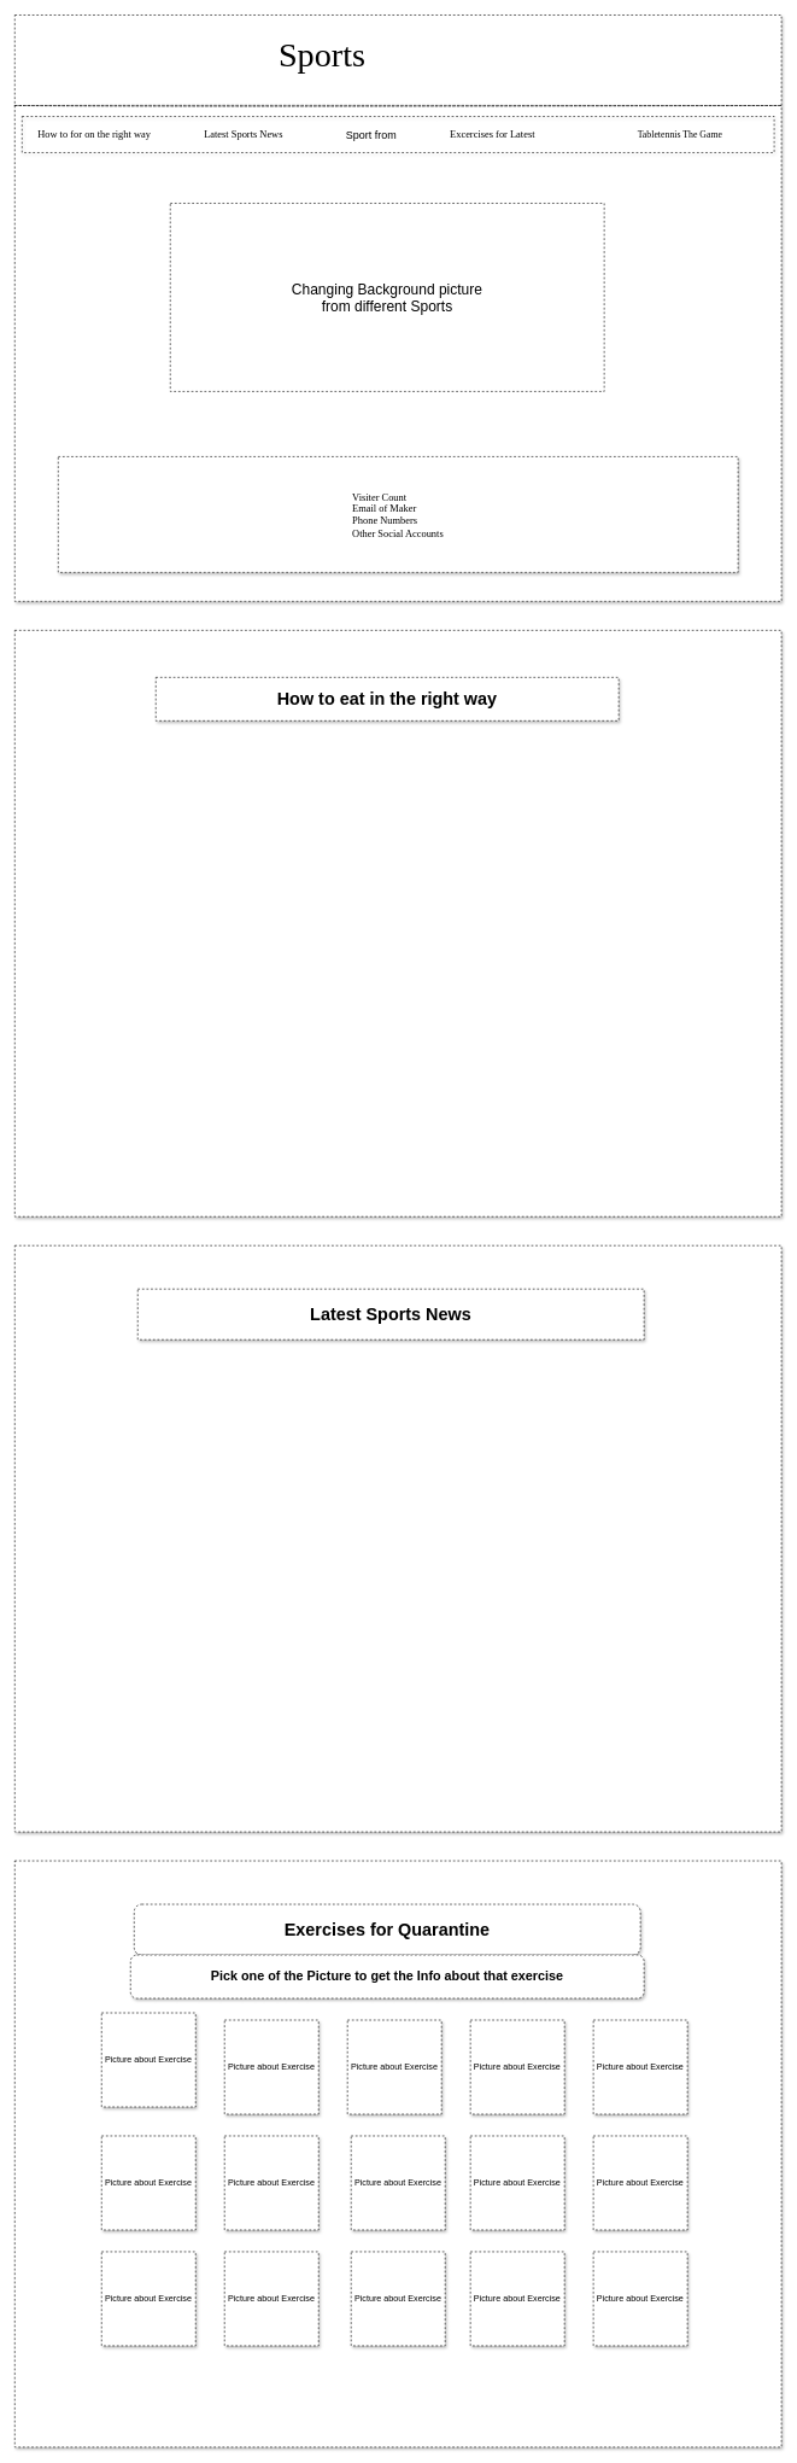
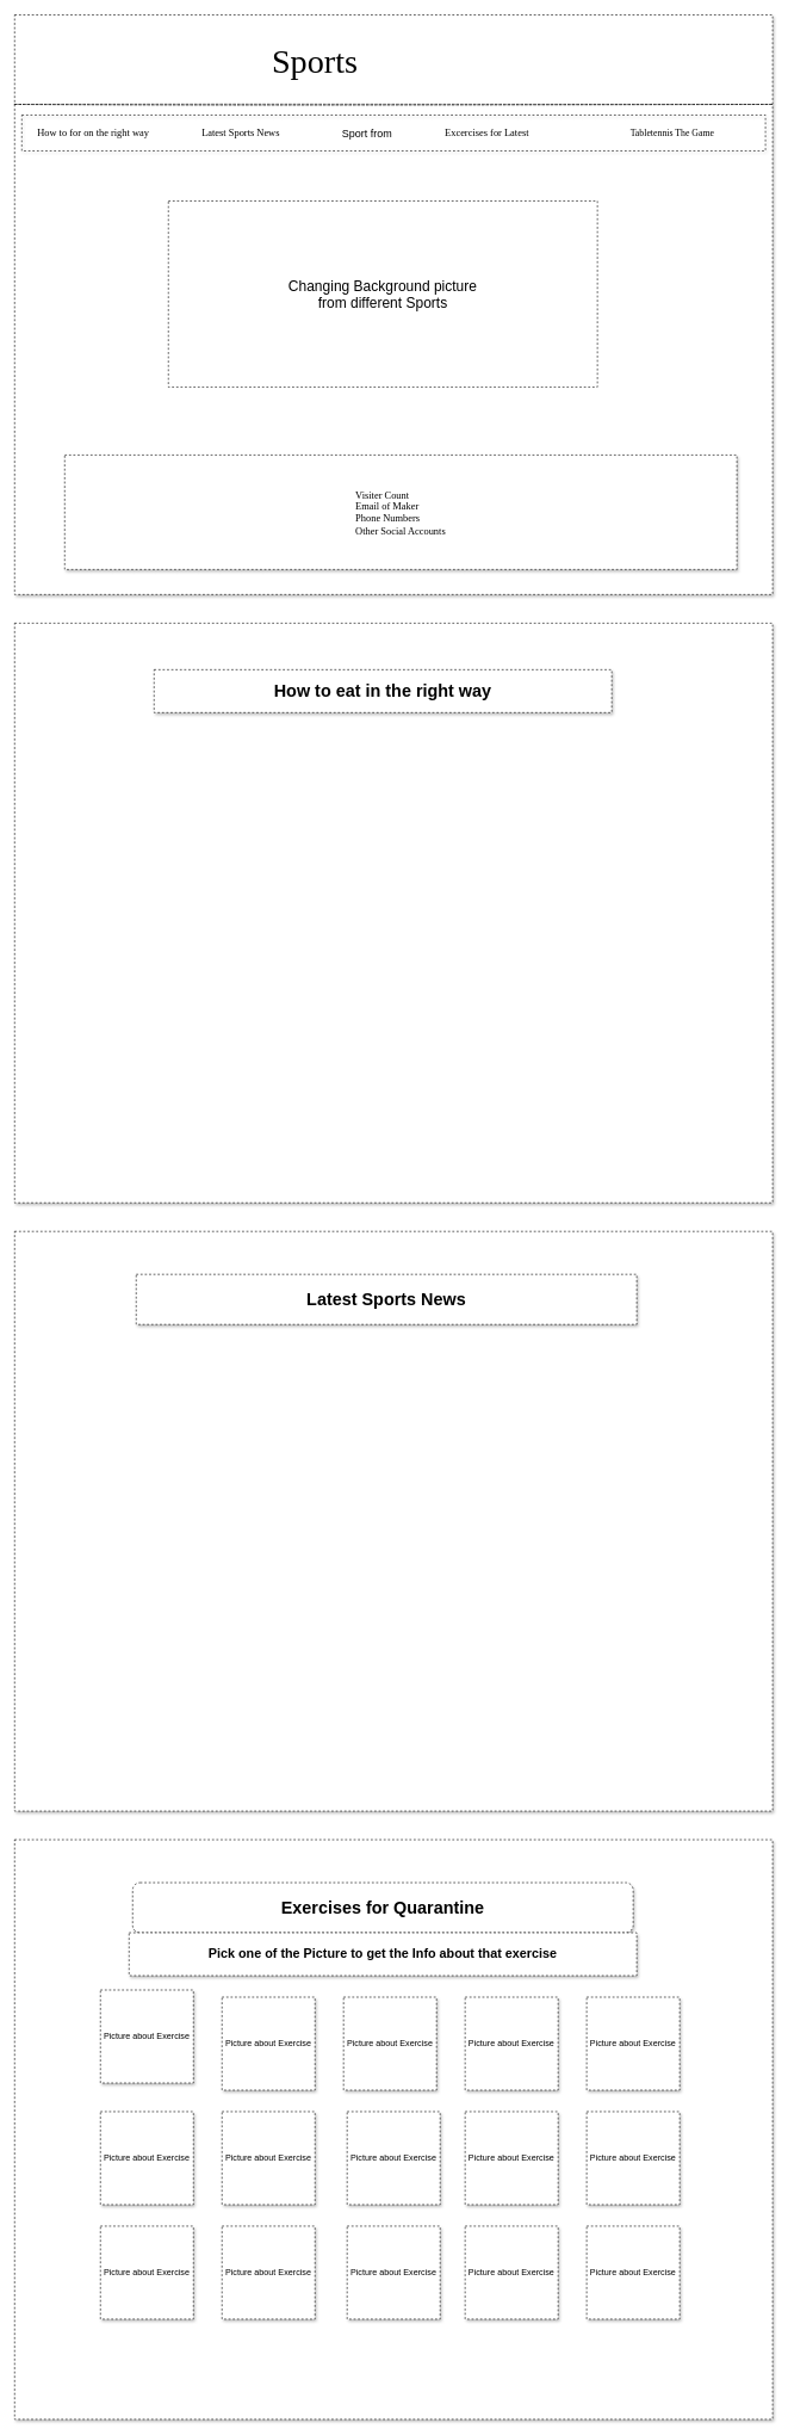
- <mxCell id="4" value="&lt;p style=&quot;font-size: 47px;&quot;&gt;&lt;font face=&quot;Comic Sans MS&quot; style=&quot;font-size: 47px;&quot;&gt;Sports&lt;/font&gt;&lt;/p&gt;" style="whiteSpace=wrap;html=1;shadow=0;labelBackgroundColor=none;strokeWidth=1;fontFamily=Verdana;fontSize=47;align=center;comic=1;fillColor=none;rounded=1;strokeColor=none;verticalAlign=middle;" parent="1" vertex="1"><mxGeometry x="65" y="30" width="760" height="90" as="geometry" /></mxCell>
+ <mxCell id="4" value="&lt;p style=&quot;font-size: 47px;&quot;&gt;&lt;font face=&quot;Comic Sans MS&quot; style=&quot;font-size: 47px;&quot;&gt;Sports&lt;/font&gt;&lt;/p&gt;" style="whiteSpace=wrap;html=1;shadow=0;labelBackgroundColor=none;strokeWidth=1;fontFamily=Verdana;fontSize=47;align=center;comic=1;fillColor=none;rounded=1;strokeColor=none;verticalAlign=middle;" parent="1" vertex="1"><mxGeometry x="60" y="40" width="760" height="90" as="geometry" /></mxCell>
- <mxCell id="10" value="&lt;div style=&quot;text-align: justify ; font-size: 14px&quot;&gt;&lt;br&gt;&lt;/div&gt;&lt;div style=&quot;text-align: justify ; font-size: 14px&quot;&gt;&lt;font style=&quot;font-size: 14px&quot;&gt;&lt;br&gt;&lt;/font&gt;&lt;/div&gt;&lt;div style=&quot;text-align: justify ; font-size: 14px&quot;&gt;&lt;font style=&quot;font-size: 14px&quot;&gt;Visiter Count&lt;/font&gt;&lt;/div&gt;&lt;div style=&quot;text-align: justify ; font-size: 14px&quot;&gt;&lt;font style=&quot;font-size: 14px&quot;&gt;Email of Maker&lt;/font&gt;&lt;/div&gt;&lt;div style=&quot;text-align: justify ; font-size: 14px&quot;&gt;&lt;font style=&quot;font-size: 14px&quot;&gt;Phone Numbers&lt;/font&gt;&lt;/div&gt;&lt;div style=&quot;text-align: justify ; font-size: 14px&quot;&gt;&lt;font style=&quot;font-size: 14px&quot;&gt;Other Social Accounts&lt;/font&gt;&lt;/div&gt;" style="whiteSpace=wrap;html=1;shadow=1;labelBackgroundColor=none;strokeWidth=1;fontFamily=Verdana;fontSize=12;align=center;verticalAlign=top;spacing=10;comic=0;sketch=0;rounded=0;dashed=1;" parent="1" vertex="1"><mxGeometry x="80" y="630" width="940" height="160" as="geometry" /></mxCell>
+ <mxCell id="10" value="&lt;div style=&quot;text-align: justify ; font-size: 14px&quot;&gt;&lt;br&gt;&lt;/div&gt;&lt;div style=&quot;text-align: justify ; font-size: 14px&quot;&gt;&lt;font style=&quot;font-size: 14px&quot;&gt;&lt;br&gt;&lt;/font&gt;&lt;/div&gt;&lt;div style=&quot;text-align: justify ; font-size: 14px&quot;&gt;&lt;font style=&quot;font-size: 14px&quot;&gt;Visiter Count&lt;/font&gt;&lt;/div&gt;&lt;div style=&quot;text-align: justify ; font-size: 14px&quot;&gt;&lt;font style=&quot;font-size: 14px&quot;&gt;Email of Maker&lt;/font&gt;&lt;/div&gt;&lt;div style=&quot;text-align: justify ; font-size: 14px&quot;&gt;&lt;font style=&quot;font-size: 14px&quot;&gt;Phone Numbers&lt;/font&gt;&lt;/div&gt;&lt;div style=&quot;text-align: justify ; font-size: 14px&quot;&gt;&lt;font style=&quot;font-size: 14px&quot;&gt;Other Social Accounts&lt;/font&gt;&lt;/div&gt;" style="whiteSpace=wrap;html=1;shadow=1;labelBackgroundColor=none;strokeWidth=1;fontFamily=Verdana;fontSize=12;align=center;verticalAlign=top;spacing=10;comic=0;sketch=0;rounded=0;dashed=1;" parent="1" vertex="1"><mxGeometry x="90" y="635" width="940" height="160" as="geometry" /></mxCell>
- <mxCell id="33" value="&lt;h2&gt;Pick one of the Picture to get the Info about that exercise&lt;/h2&gt;" style="whiteSpace=wrap;html=1;sketch=0;strokeColor=#000000;fillColor=#ffffff;gradientColor=none;glass=0;shadow=1;dashed=1;rounded=1;" parent="1" vertex="1"><mxGeometry x="180" y="2700" width="710" height="60" as="geometry" /></mxCell>
+ <mxCell id="33" value="&lt;h2&gt;Pick one of the Picture to get the Info about that exercise&lt;/h2&gt;" style="rounded=0;whiteSpace=wrap;html=1;sketch=0;strokeColor=#000000;fillColor=#ffffff;gradientColor=none;glass=0;shadow=1;dashed=1;" parent="1" vertex="1"><mxGeometry x="180" y="2700" width="710" height="60" as="geometry" /></mxCell>
